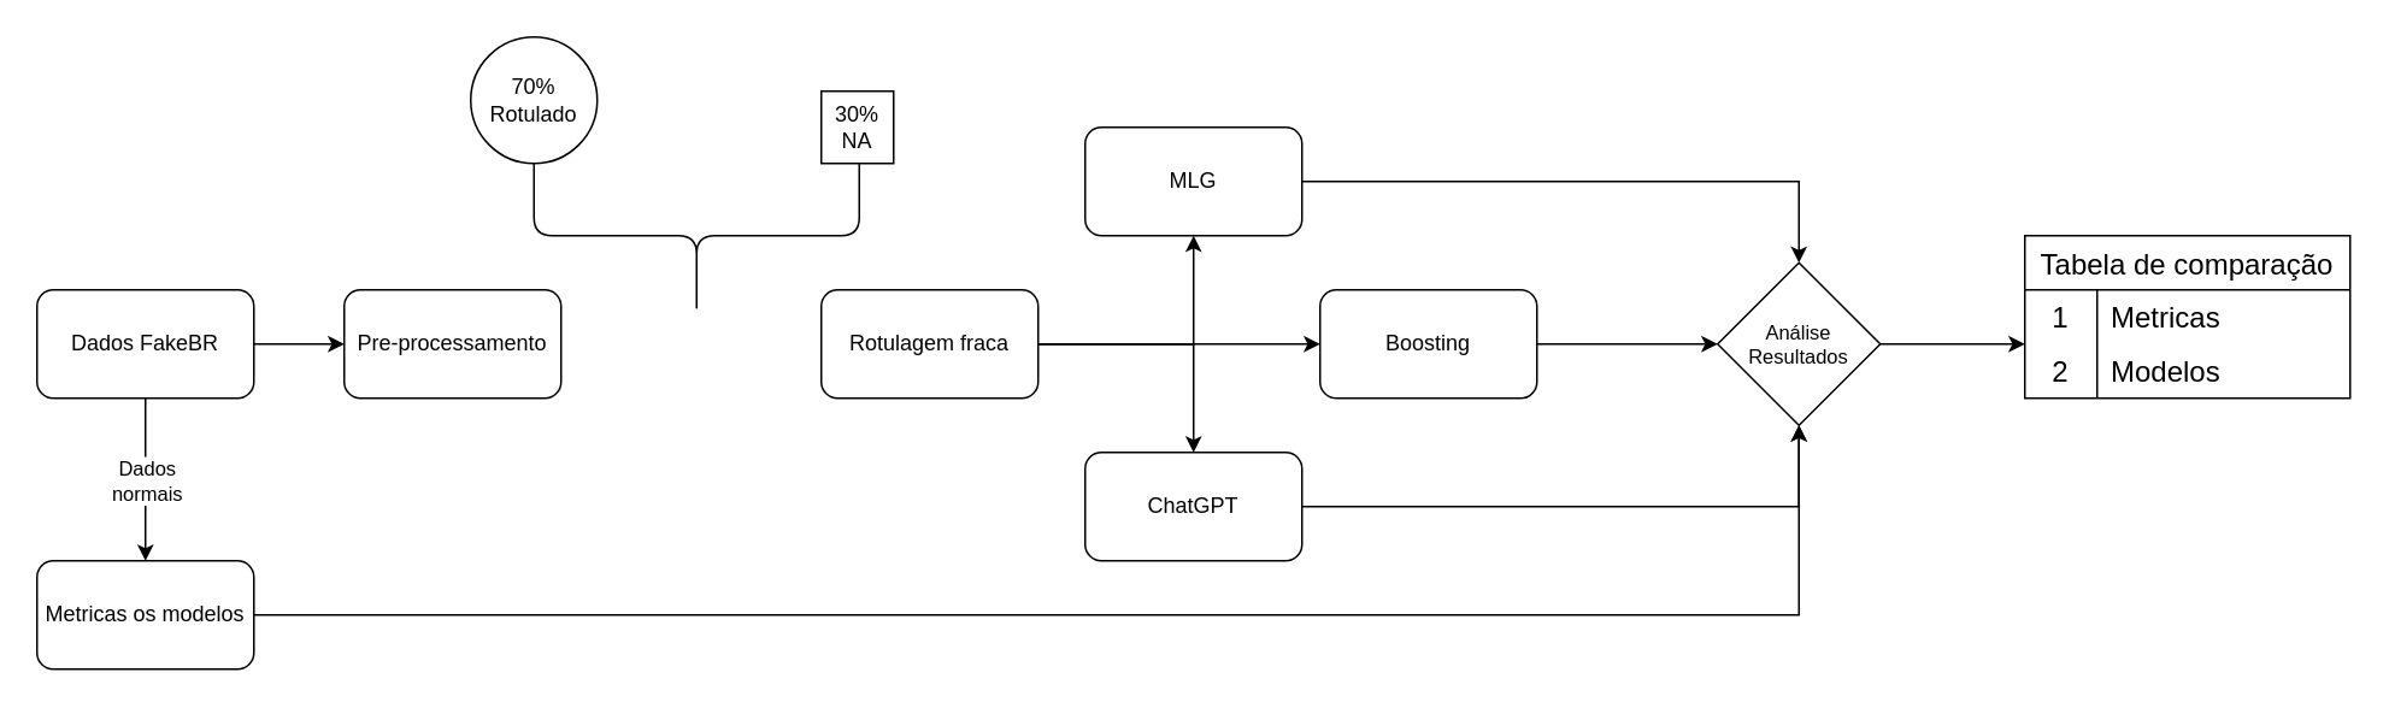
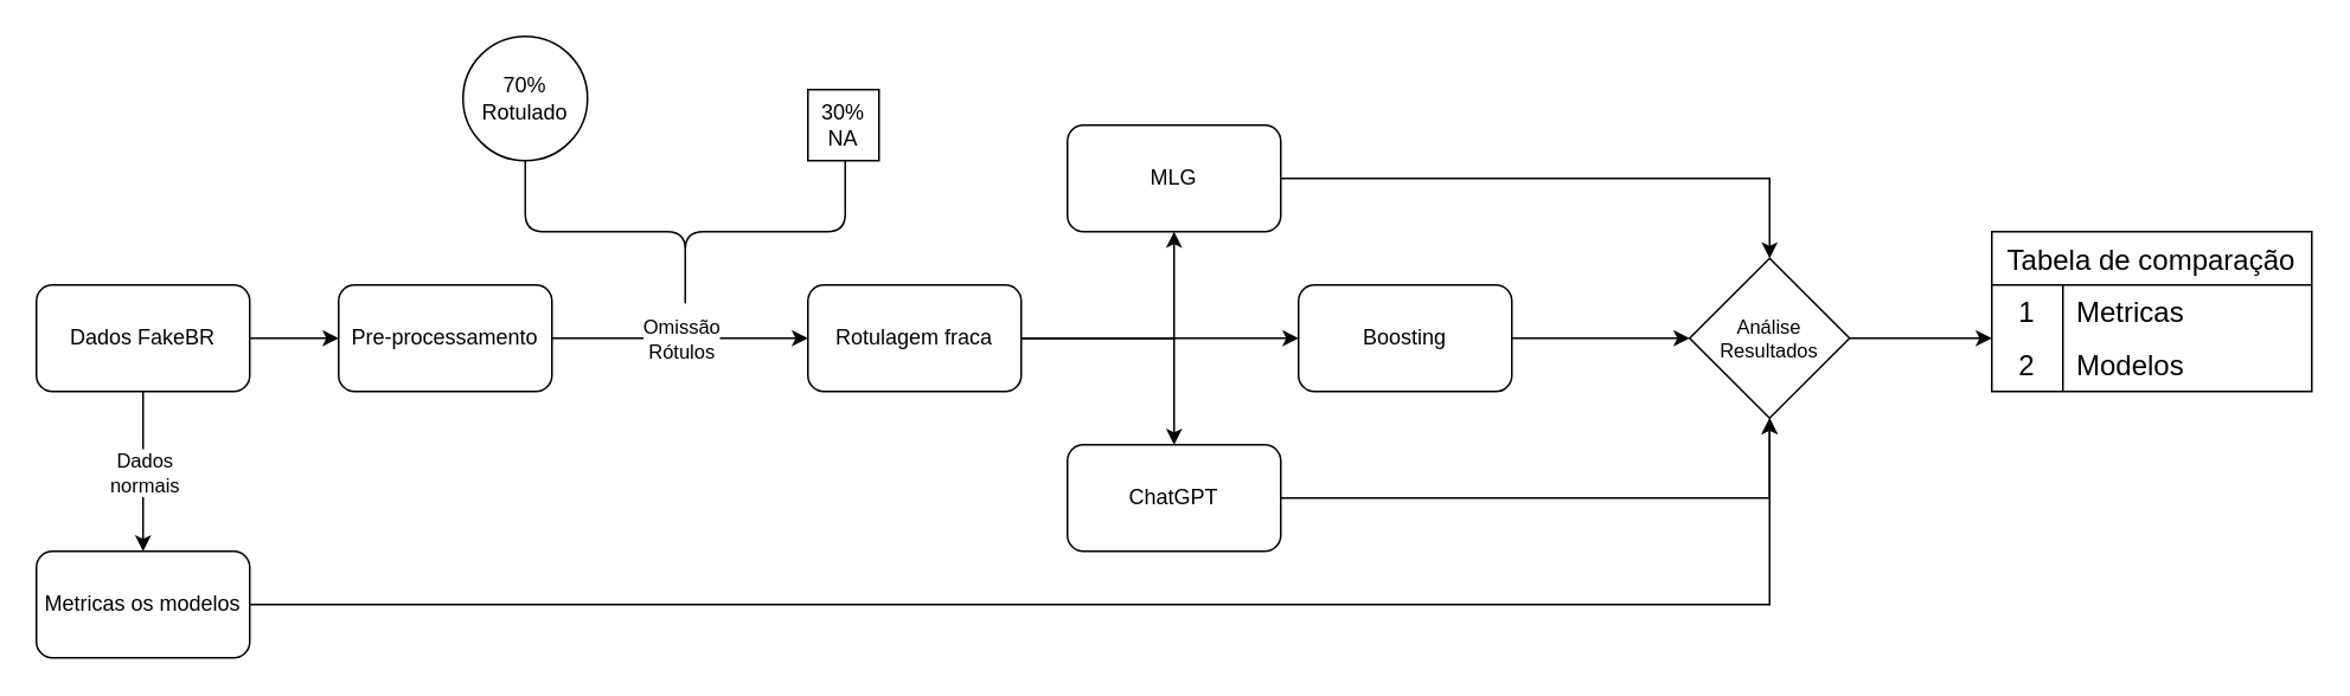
+ <mxCell id="4" value="" style="endArrow=classic;html=1;rounded=0;entryX=0;entryY=0.5;entryDx=0;entryDy=0;exitX=1;exitY=0.5;exitDx=0;exitDy=0;" parent="1" source="32" target="9" edge="1"><mxGeometry relative="1" as="geometry"><mxPoint x="340" y="190" as="sourcePoint" /><mxPoint x="500" y="190" as="targetPoint" /></mxGeometry></mxCell>
+ <mxCell id="5" value="Omissão&lt;br&gt;Rótulos" style="edgeLabel;resizable=0;html=1;;align=center;verticalAlign=middle;" parent="4" connectable="0" vertex="1"><mxGeometry relative="1" as="geometry" /></mxCell>
